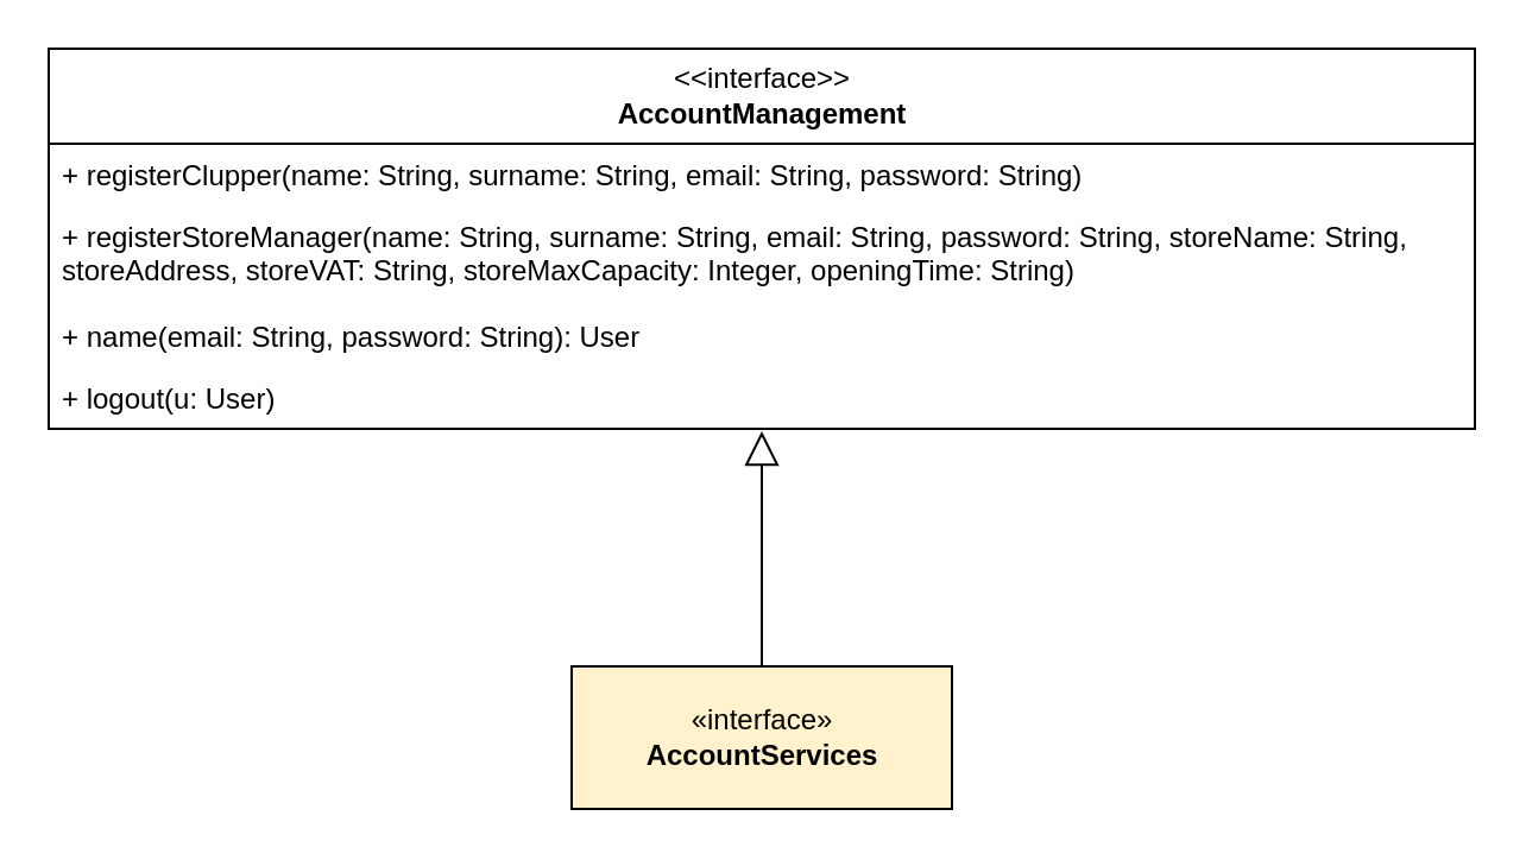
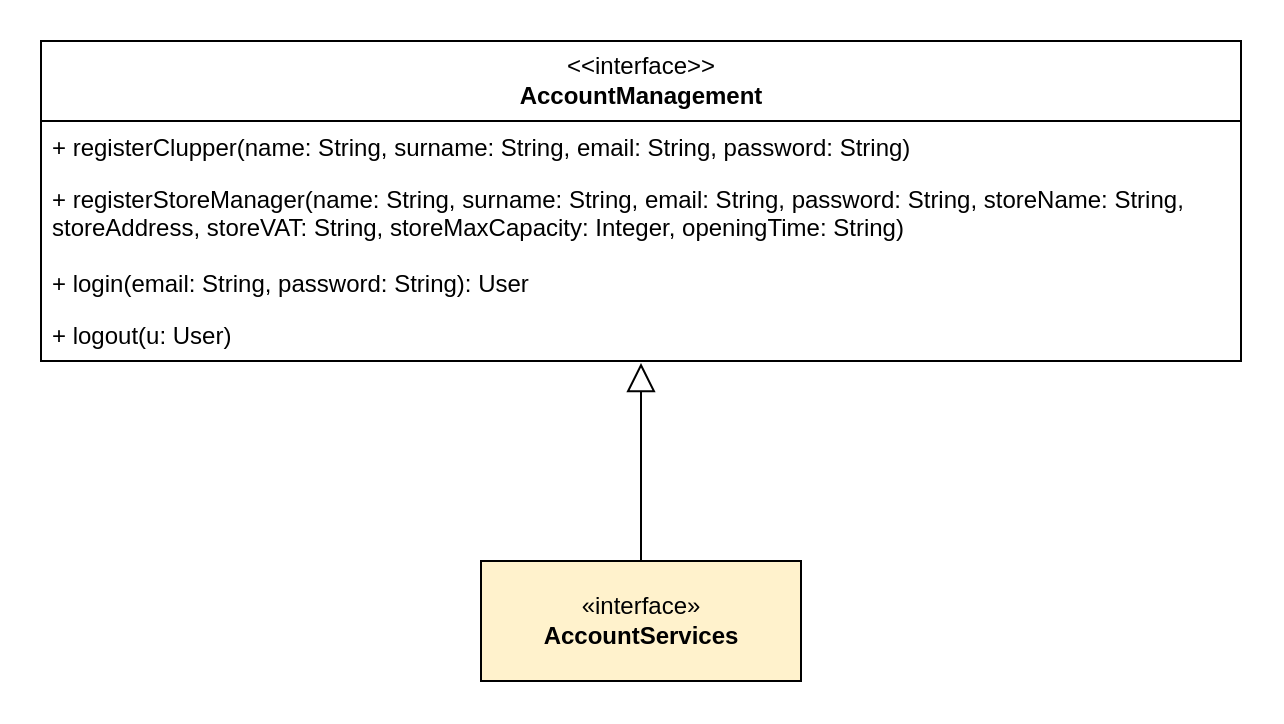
- <mxCell id="7" value="+ name(email: String, password: String): User" style="text;strokeColor=none;fillColor=none;align=left;verticalAlign=top;spacingLeft=4;spacingRight=4;overflow=hidden;rotatable=0;points=[[0,0.5],[1,0.5]];portConstraint=eastwest;" parent="4" vertex="1"><mxGeometry y="108" width="600" height="26" as="geometry" /></mxCell>
+ <mxCell id="7" value="+ login(email: String, password: String): User" style="text;strokeColor=none;fillColor=none;align=left;verticalAlign=top;spacingLeft=4;spacingRight=4;overflow=hidden;rotatable=0;points=[[0,0.5],[1,0.5]];portConstraint=eastwest;" parent="4" vertex="1"><mxGeometry y="108" width="600" height="26" as="geometry" /></mxCell>
